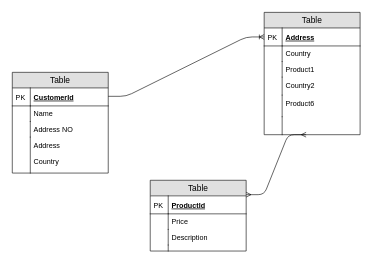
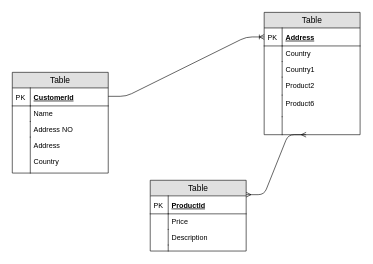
- <mxCell id="16" value="Product1" style="shape=partialRectangle;top=0;left=0;right=0;bottom=0;align=left;verticalAlign=top;fillColor=none;spacingLeft=34;spacingRight=4;overflow=hidden;rotatable=0;points=[[0,0.5],[1,0.5]];portConstraint=eastwest;dropTarget=0;fontSize=12;" vertex="1" parent="11"><mxGeometry y="82" width="160" height="26" as="geometry" /></mxCell>
+ <mxCell id="16" value="Country1" style="shape=partialRectangle;top=0;left=0;right=0;bottom=0;align=left;verticalAlign=top;fillColor=none;spacingLeft=34;spacingRight=4;overflow=hidden;rotatable=0;points=[[0,0.5],[1,0.5]];portConstraint=eastwest;dropTarget=0;fontSize=12;" vertex="1" parent="11"><mxGeometry y="82" width="160" height="26" as="geometry" /></mxCell>
- <mxCell id="18" value="Country2" style="shape=partialRectangle;top=0;left=0;right=0;bottom=0;align=left;verticalAlign=top;fillColor=none;spacingLeft=34;spacingRight=4;overflow=hidden;rotatable=0;points=[[0,0.5],[1,0.5]];portConstraint=eastwest;dropTarget=0;fontSize=12;" vertex="1" parent="11"><mxGeometry y="108" width="160" height="30" as="geometry" /></mxCell>
+ <mxCell id="18" value="Product2" style="shape=partialRectangle;top=0;left=0;right=0;bottom=0;align=left;verticalAlign=top;fillColor=none;spacingLeft=34;spacingRight=4;overflow=hidden;rotatable=0;points=[[0,0.5],[1,0.5]];portConstraint=eastwest;dropTarget=0;fontSize=12;" vertex="1" parent="11"><mxGeometry y="108" width="160" height="30" as="geometry" /></mxCell>
